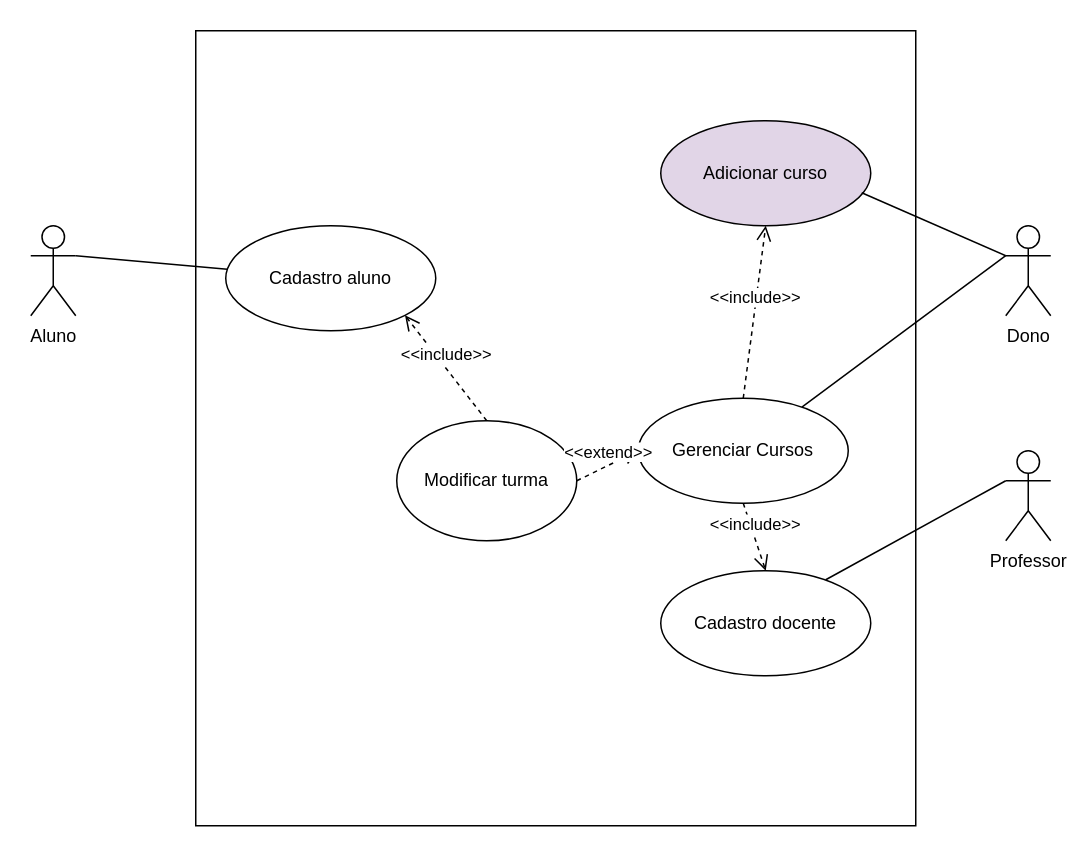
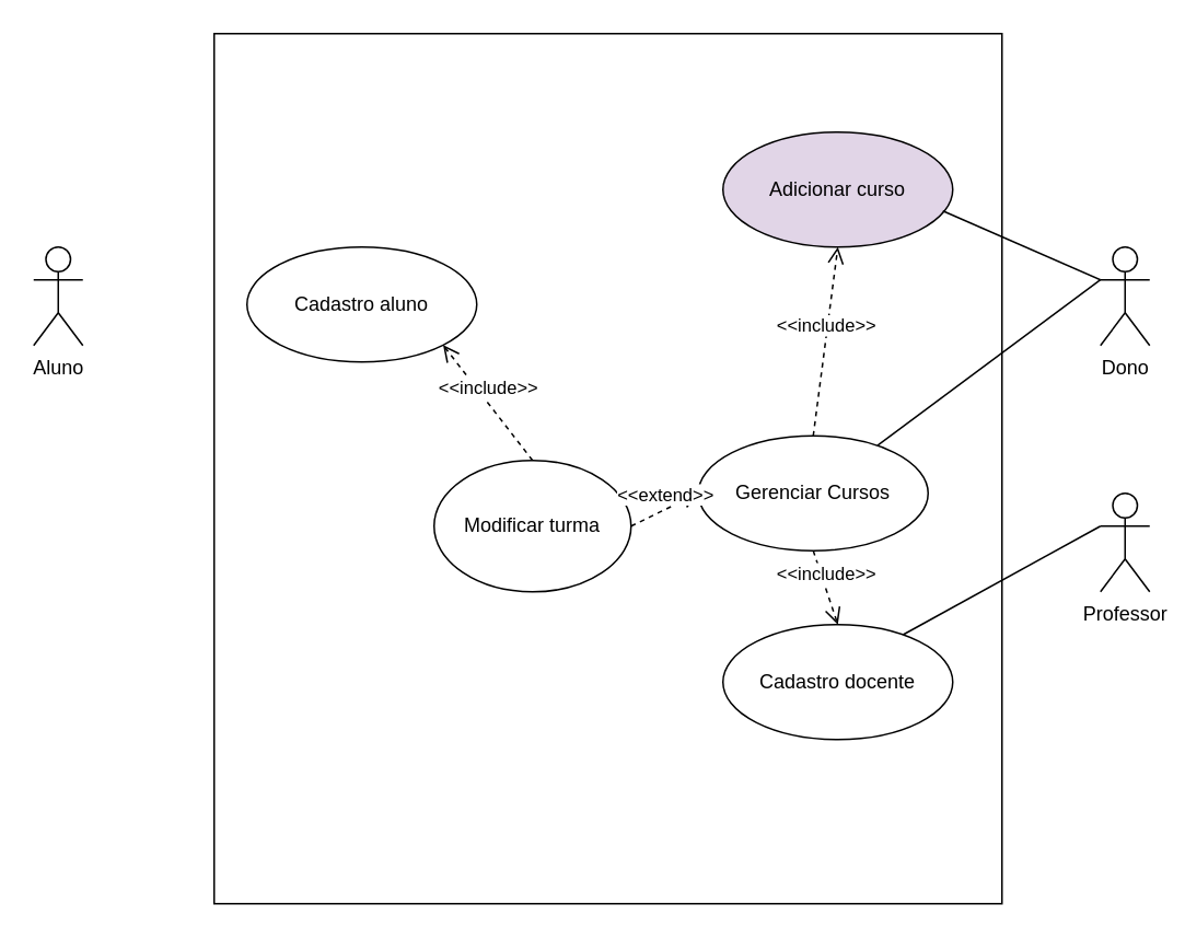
- <mxCell id="15" value="" style="endArrow=none;html=1;rounded=0;exitX=1;exitY=0.333;exitDx=0;exitDy=0;exitPerimeter=0;" edge="1" parent="1" source="2" target="14"><mxGeometry width="50" height="50" relative="1" as="geometry"><mxPoint x="360" y="360" as="sourcePoint" /><mxPoint x="410" y="310" as="targetPoint" /></mxGeometry></mxCell>
